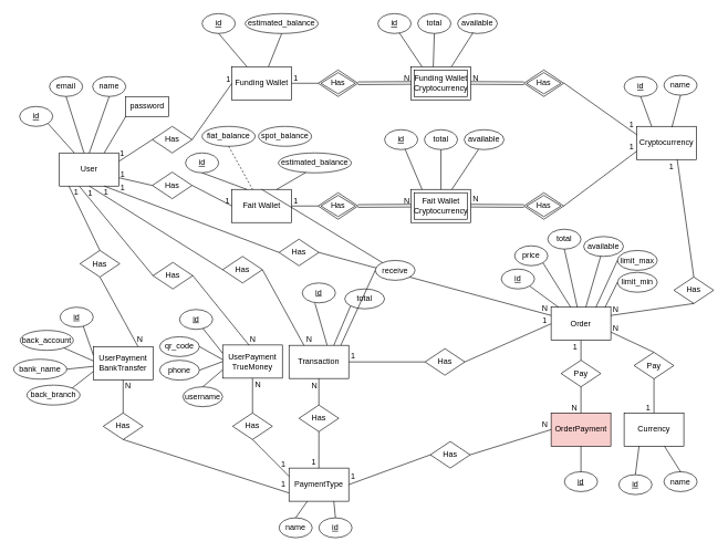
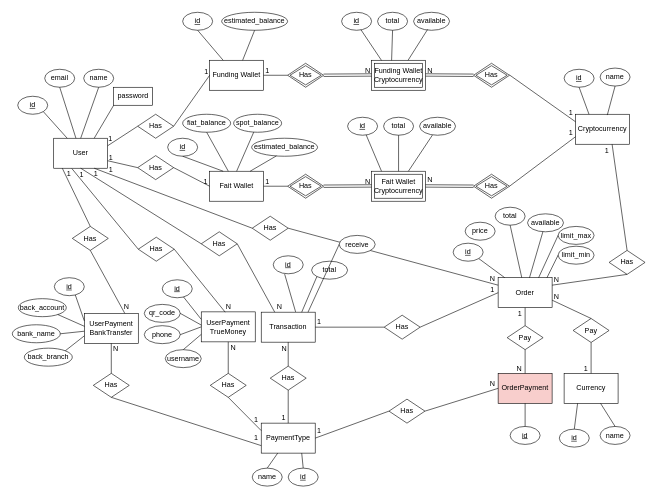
- <mxCell id="75" value="" style="endArrow=none;html=1;rounded=0;exitX=0.5;exitY=1;exitDx=0;exitDy=0;dashed=1;" edge="1" parent="1" source="67" target="4"><mxGeometry width="50" height="50" relative="1" as="geometry"><mxPoint x="324" y="40" as="sourcePoint" /><mxPoint x="377.16" y="121.8" as="targetPoint" /></mxGeometry></mxCell>
+ <mxCell id="75" value="" style="endArrow=none;html=1;rounded=0;exitX=0.5;exitY=1;exitDx=0;exitDy=0;" edge="1" parent="1" source="67" target="4"><mxGeometry width="50" height="50" relative="1" as="geometry"><mxPoint x="324" y="40" as="sourcePoint" /><mxPoint x="377.16" y="121.8" as="targetPoint" /></mxGeometry></mxCell>
- <mxCell id="76" value="" style="endArrow=none;html=1;rounded=0;exitX=0.5;exitY=0;exitDx=0;exitDy=0;" edge="1" parent="1" source="4" target="113"><mxGeometry width="50" height="50" relative="1" as="geometry"><mxPoint x="334" y="50" as="sourcePoint" /><mxPoint x="387.16" y="131.8" as="targetPoint" /></mxGeometry></mxCell>
+ <mxCell id="76" value="" style="endArrow=none;html=1;rounded=0;exitX=0.5;exitY=0;exitDx=0;exitDy=0;" edge="1" parent="1" source="4" target="69"><mxGeometry width="50" height="50" relative="1" as="geometry"><mxPoint x="334" y="50" as="sourcePoint" /><mxPoint x="387.16" y="131.8" as="targetPoint" /></mxGeometry></mxCell>
- <mxCell id="135" value="" style="endArrow=none;html=1;rounded=0;entryX=1;entryY=1;entryDx=0;entryDy=0;" edge="1" parent="1" source="8" target="104"><mxGeometry width="50" height="50" relative="1" as="geometry"><mxPoint x="850" y="430" as="sourcePoint" /><mxPoint x="807.757" y="440.558" as="targetPoint" /></mxGeometry></mxCell>
